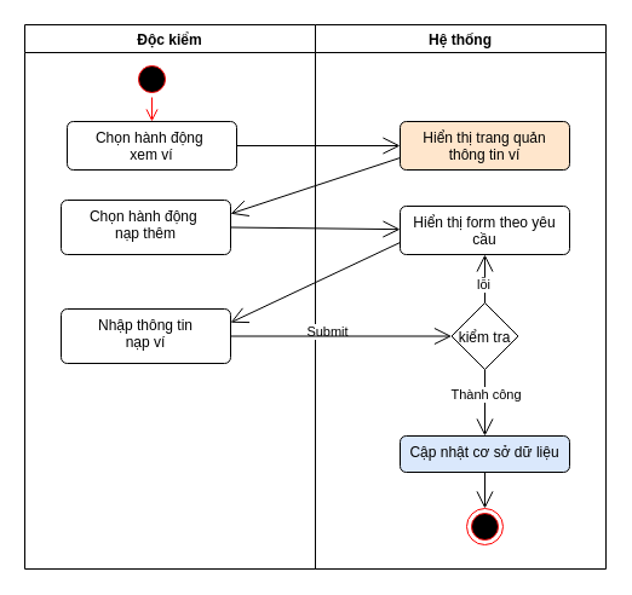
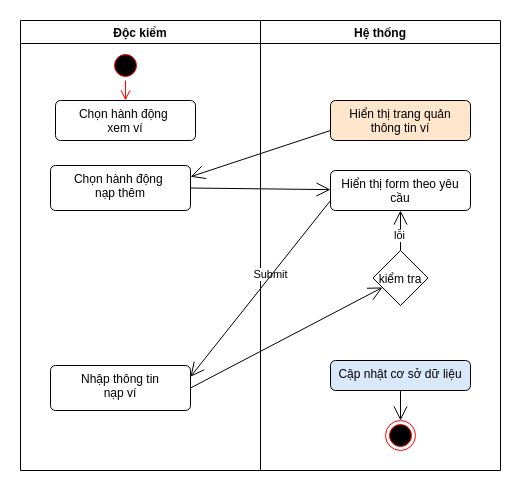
- <mxCell id="19" value="" style="endArrow=open;endFill=1;endSize=12;html=1;exitX=1;exitY=0.5;exitDx=0;exitDy=0;" edge="1" parent="1" source="4" target="9"><mxGeometry width="160" relative="1" as="geometry"><mxPoint x="340" y="95" as="sourcePoint" /><mxPoint x="202" y="140" as="targetPoint" /></mxGeometry></mxCell>
- <mxCell id="7" value="&lt;span style=&quot;background-color: transparent;&quot;&gt;Nhập thông tin&lt;br&gt;nạp ví&lt;/span&gt;" style="html=1;align=center;verticalAlign=top;rounded=1;absoluteArcSize=1;arcSize=10;dashed=0;whiteSpace=wrap;" vertex="1" parent="2"><mxGeometry x="30" y="235" width="140" height="45" as="geometry" /></mxCell>
+ <mxCell id="7" value="&lt;span style=&quot;background-color: transparent;&quot;&gt;Nhập thông tin&lt;br&gt;nạp ví&lt;/span&gt;" style="html=1;align=center;verticalAlign=top;rounded=1;absoluteArcSize=1;arcSize=10;dashed=0;whiteSpace=wrap;" vertex="1" parent="2"><mxGeometry x="30" y="345" width="140" height="45" as="geometry" /></mxCell>
- <mxCell id="17" value="" style="endArrow=open;endFill=1;endSize=12;html=1;exitX=0.5;exitY=1;exitDx=0;exitDy=0;entryX=0.5;entryY=0;entryDx=0;entryDy=0;" edge="1" parent="8" source="10" target="14"><mxGeometry width="160" relative="1" as="geometry"><mxPoint x="-50" y="234" as="sourcePoint" /><mxPoint x="140" y="290" as="targetPoint" /></mxGeometry></mxCell>
- <mxCell id="18" value="Thành công" style="edgeLabel;html=1;align=center;verticalAlign=middle;resizable=0;points=[];" vertex="1" connectable="0" parent="17"><mxGeometry x="-0.257" relative="1" as="geometry"><mxPoint as="offset" /></mxGeometry></mxCell>
